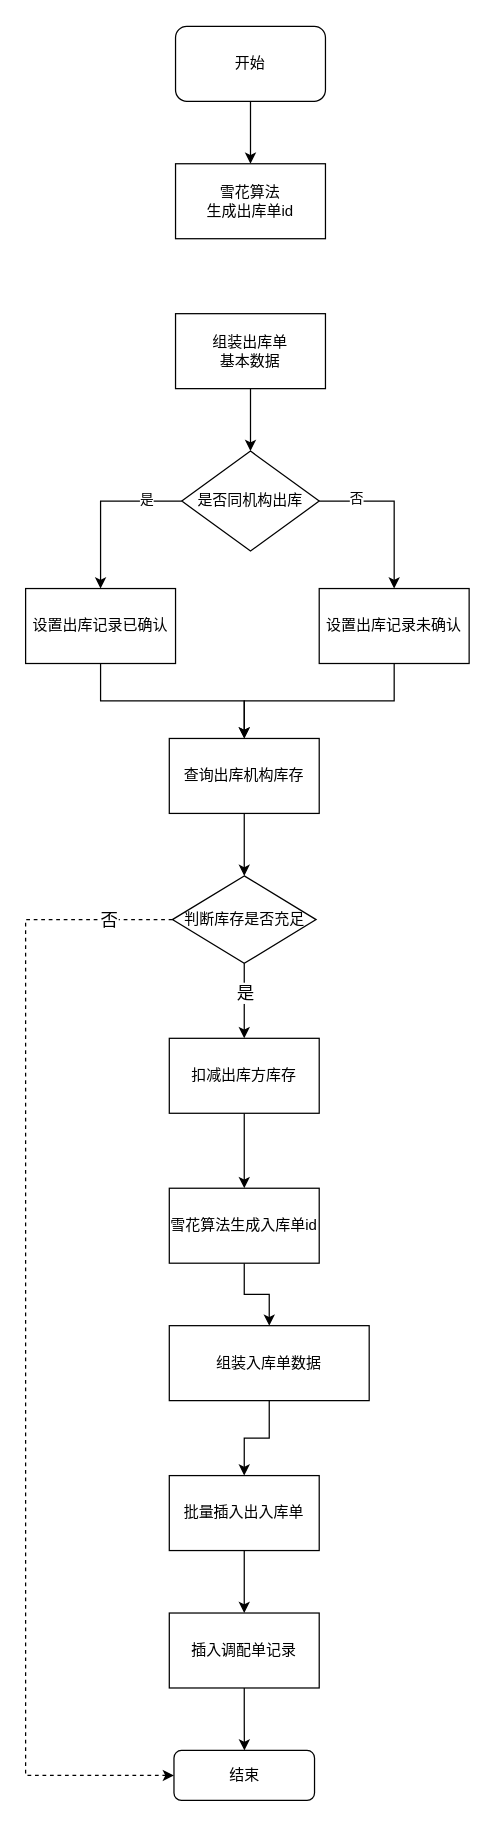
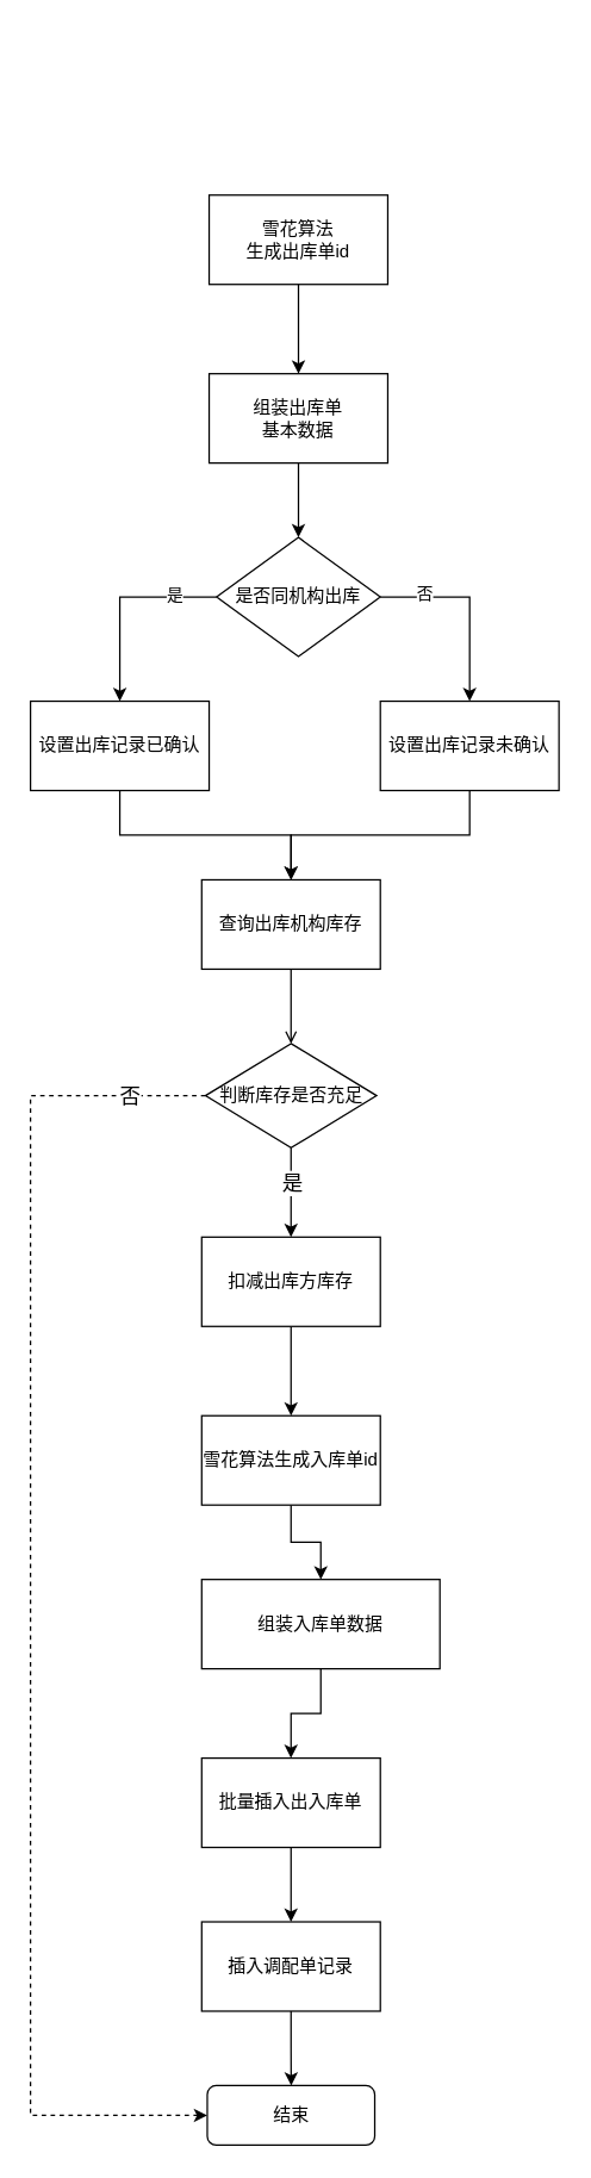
- <mxCell id="3" value="开始" style="rounded=1;whiteSpace=wrap;html=1;" vertex="1" parent="1"><mxGeometry x="140" y="20" width="120" height="60" as="geometry" /></mxCell>
- <mxCell id="2" style="edgeStyle=orthogonalEdgeStyle;rounded=0;orthogonalLoop=1;jettySize=auto;html=1;exitX=0.5;exitY=1;exitDx=0;exitDy=0;entryX=0.5;entryY=0;entryDx=0;entryDy=0;" edge="1" parent="1" source="3" target="5"><mxGeometry relative="1" as="geometry" /></mxCell>
+ <mxCell id="4" style="edgeStyle=orthogonalEdgeStyle;rounded=0;orthogonalLoop=1;jettySize=auto;html=1;exitX=0.5;exitY=1;exitDx=0;exitDy=0;" edge="1" parent="1" source="5" target="7"><mxGeometry relative="1" as="geometry" /></mxCell>
- <mxCell id="17" style="edgeStyle=orthogonalEdgeStyle;rounded=0;orthogonalLoop=1;jettySize=auto;html=1;exitX=0.5;exitY=1;exitDx=0;exitDy=0;entryX=0.5;entryY=0;entryDx=0;entryDy=0;" edge="1" parent="1" source="18" target="23"><mxGeometry relative="1" as="geometry" /></mxCell>
+ <mxCell id="17" style="edgeStyle=orthogonalEdgeStyle;rounded=0;orthogonalLoop=1;jettySize=auto;html=1;exitX=0.5;exitY=1;exitDx=0;exitDy=0;entryX=0.5;entryY=0;entryDx=0;entryDy=0;endArrow=open;" edge="1" parent="1" source="18" target="23"><mxGeometry relative="1" as="geometry" /></mxCell>
